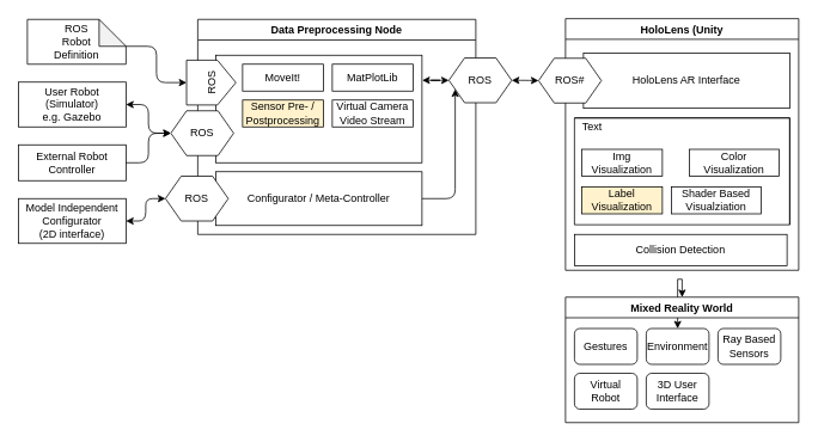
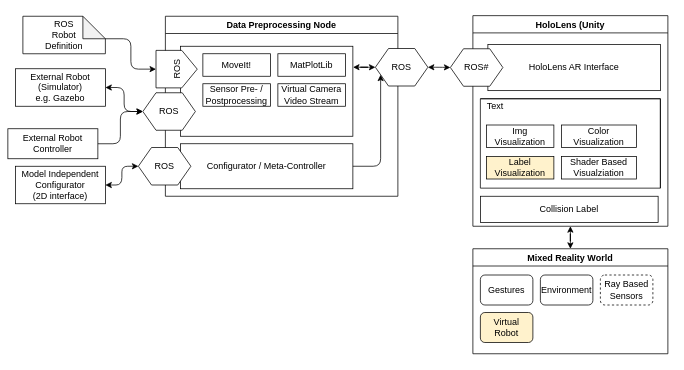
- <mxCell id="27" value="User Robot (Simulator)&lt;br&gt;e.g. Gazebo" style="rounded=0;whiteSpace=wrap;html=1;" parent="1" vertex="1"><mxGeometry x="20" y="91" width="120" height="50" as="geometry" /></mxCell>
+ <mxCell id="27" value="External Robot (Simulator)&lt;br&gt;e.g. Gazebo" style="rounded=0;whiteSpace=wrap;html=1;" parent="1" vertex="1"><mxGeometry x="20" y="91" width="120" height="50" as="geometry" /></mxCell>
- <mxCell id="8" value="Sensor Pre- / Postprocessing" style="rounded=0;whiteSpace=wrap;html=1;fillColor=#fff2cc;" parent="2" vertex="1"><mxGeometry x="50" y="90" width="90" height="30" as="geometry" /></mxCell>
+ <mxCell id="8" value="Sensor Pre- / Postprocessing" style="rounded=0;whiteSpace=wrap;html=1;" parent="2" vertex="1"><mxGeometry x="50" y="90" width="90" height="30" as="geometry" /></mxCell>
- <mxCell id="24" value="External Robot Controller" style="rounded=0;whiteSpace=wrap;html=1;" parent="1" vertex="1"><mxGeometry x="20" y="161" width="120" height="40" as="geometry" /></mxCell>
+ <mxCell id="24" value="External Robot Controller" style="rounded=0;whiteSpace=wrap;html=1;" parent="1" vertex="1"><mxGeometry x="10" y="171" width="120" height="40" as="geometry" /></mxCell>
- <mxCell id="17" value="Color Visualization" style="rounded=0;whiteSpace=wrap;html=1;" parent="13" vertex="1"><mxGeometry x="138" y="145.81" width="100" height="30" as="geometry" /></mxCell>
+ <mxCell id="17" value="Color Visualization" style="rounded=0;whiteSpace=wrap;html=1;" parent="13" vertex="1"><mxGeometry x="118" y="145.81" width="100" height="30" as="geometry" /></mxCell>
- <mxCell id="21" value="Collision Detection" style="rounded=0;whiteSpace=wrap;html=1;" parent="13" vertex="1"><mxGeometry x="10" y="240.81" width="237" height="35" as="geometry" /></mxCell>
+ <mxCell id="21" value="Collision Label" style="rounded=0;whiteSpace=wrap;html=1;" parent="13" vertex="1"><mxGeometry x="10" y="240.81" width="237" height="35" as="geometry" /></mxCell>
- <mxCell id="31" value="" style="edgeStyle=orthogonalEdgeStyle;rounded=0;orthogonalLoop=1;jettySize=auto;html=1;startArrow=classic;startFill=1;" edge="1" parent="1" source="32" target="34"><mxGeometry relative="1" as="geometry"><mxPoint x="500.029" y="311" as="targetPoint" /></mxGeometry></mxCell>
+ <mxCell id="31" value="" style="edgeStyle=orthogonalEdgeStyle;rounded=0;orthogonalLoop=1;jettySize=auto;html=1;entryX=0.5;entryY=1;entryDx=0;entryDy=0;startArrow=classic;startFill=1;" edge="1" parent="1" source="32" target="13"><mxGeometry relative="1" as="geometry"><mxPoint x="500.029" y="311" as="targetPoint" /></mxGeometry></mxCell>
- <mxCell id="35" value="Ray Based Sensors" style="rounded=1;whiteSpace=wrap;html=1;" parent="32" vertex="1"><mxGeometry x="170" y="35" width="70" height="40" as="geometry" /></mxCell>
+ <mxCell id="35" value="Ray Based Sensors" style="rounded=1;whiteSpace=wrap;html=1;dashed=1;" parent="32" vertex="1"><mxGeometry x="170" y="35" width="70" height="40" as="geometry" /></mxCell>
- <mxCell id="37" value="Virtual Robot" style="rounded=1;whiteSpace=wrap;html=1;" parent="32" vertex="1"><mxGeometry x="10" y="85" width="70" height="40" as="geometry" /></mxCell>
+ <mxCell id="37" value="Virtual Robot" style="rounded=1;whiteSpace=wrap;html=1;fillColor=#fff2cc;" parent="32" vertex="1"><mxGeometry x="10" y="85" width="70" height="40" as="geometry" /></mxCell>
- <mxCell id="36" value="3D User Interface" style="rounded=1;whiteSpace=wrap;html=1;" parent="32" vertex="1"><mxGeometry x="90" y="85" width="70" height="40" as="geometry" /></mxCell>
